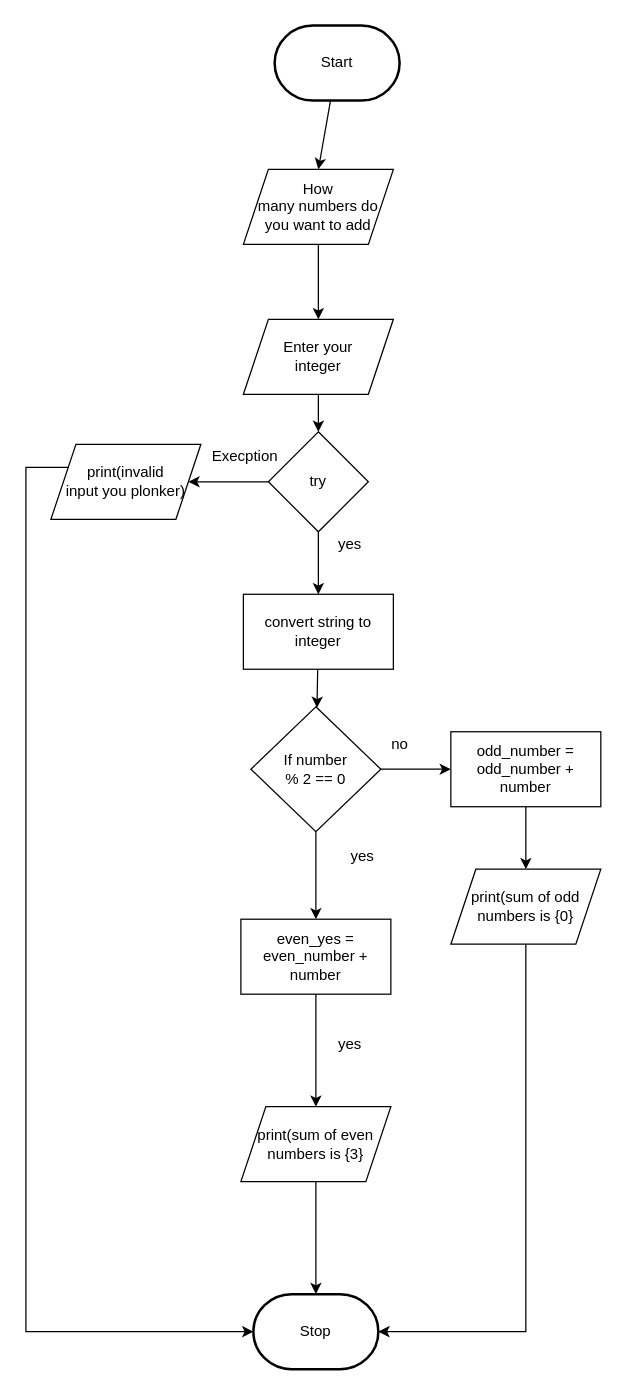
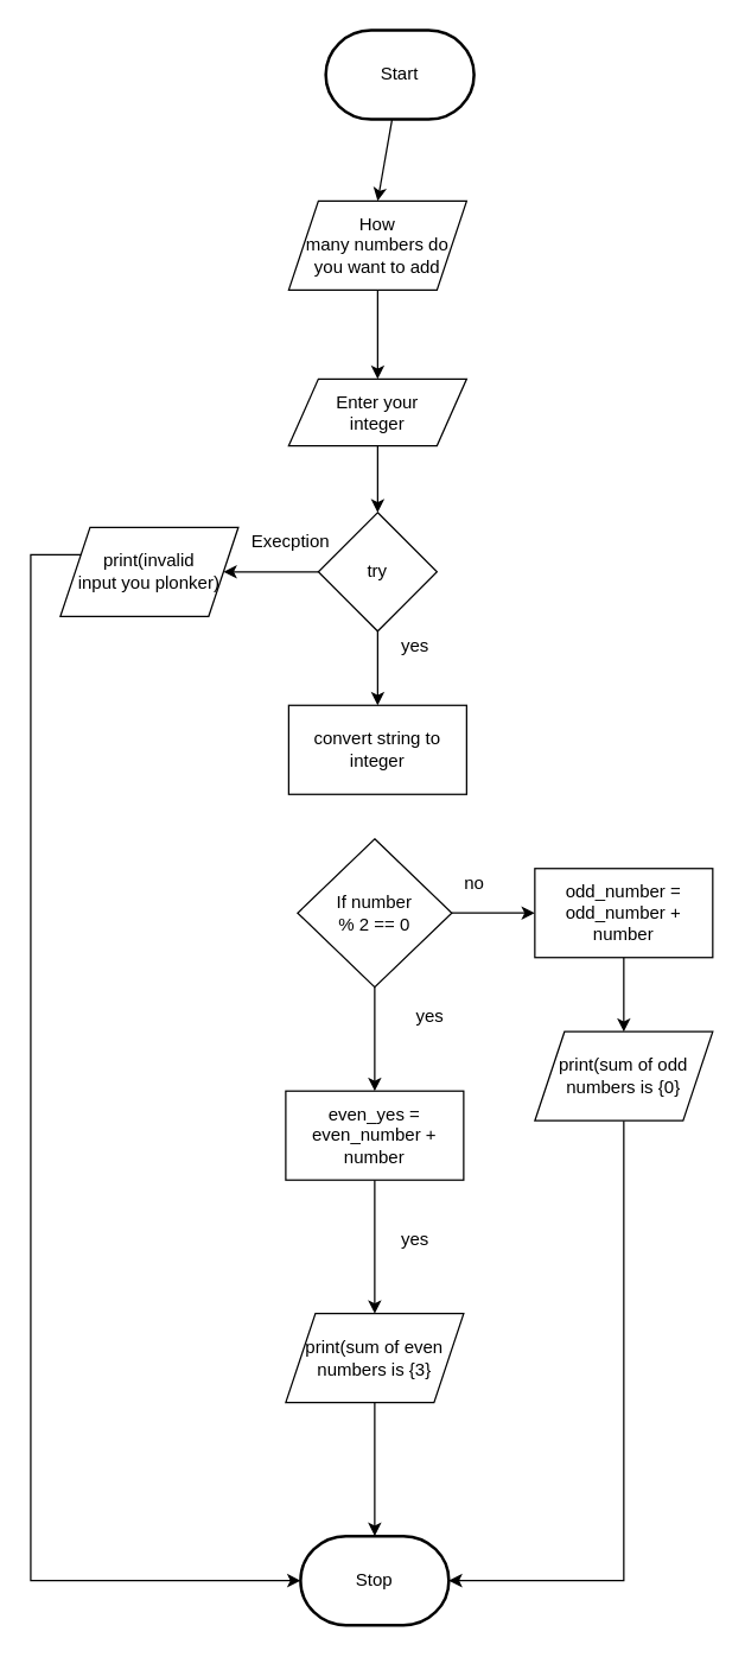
- <mxCell id="4" value="Enter your&lt;br&gt;integer" style="shape=parallelogram;perimeter=parallelogramPerimeter;whiteSpace=wrap;html=1;fixedSize=1;" parent="1" vertex="1"><mxGeometry x="194" y="255" width="120" height="60" as="geometry" /></mxCell>
+ <mxCell id="4" value="Enter your&lt;br&gt;integer" style="shape=parallelogram;perimeter=parallelogramPerimeter;whiteSpace=wrap;html=1;fixedSize=1;" parent="1" vertex="1"><mxGeometry x="194" y="255" width="120" height="45" as="geometry" /></mxCell>
- <mxCell id="12" style="edgeStyle=none;html=1;" parent="1" source="13" target="16" edge="1"><mxGeometry relative="1" as="geometry" /></mxCell>
